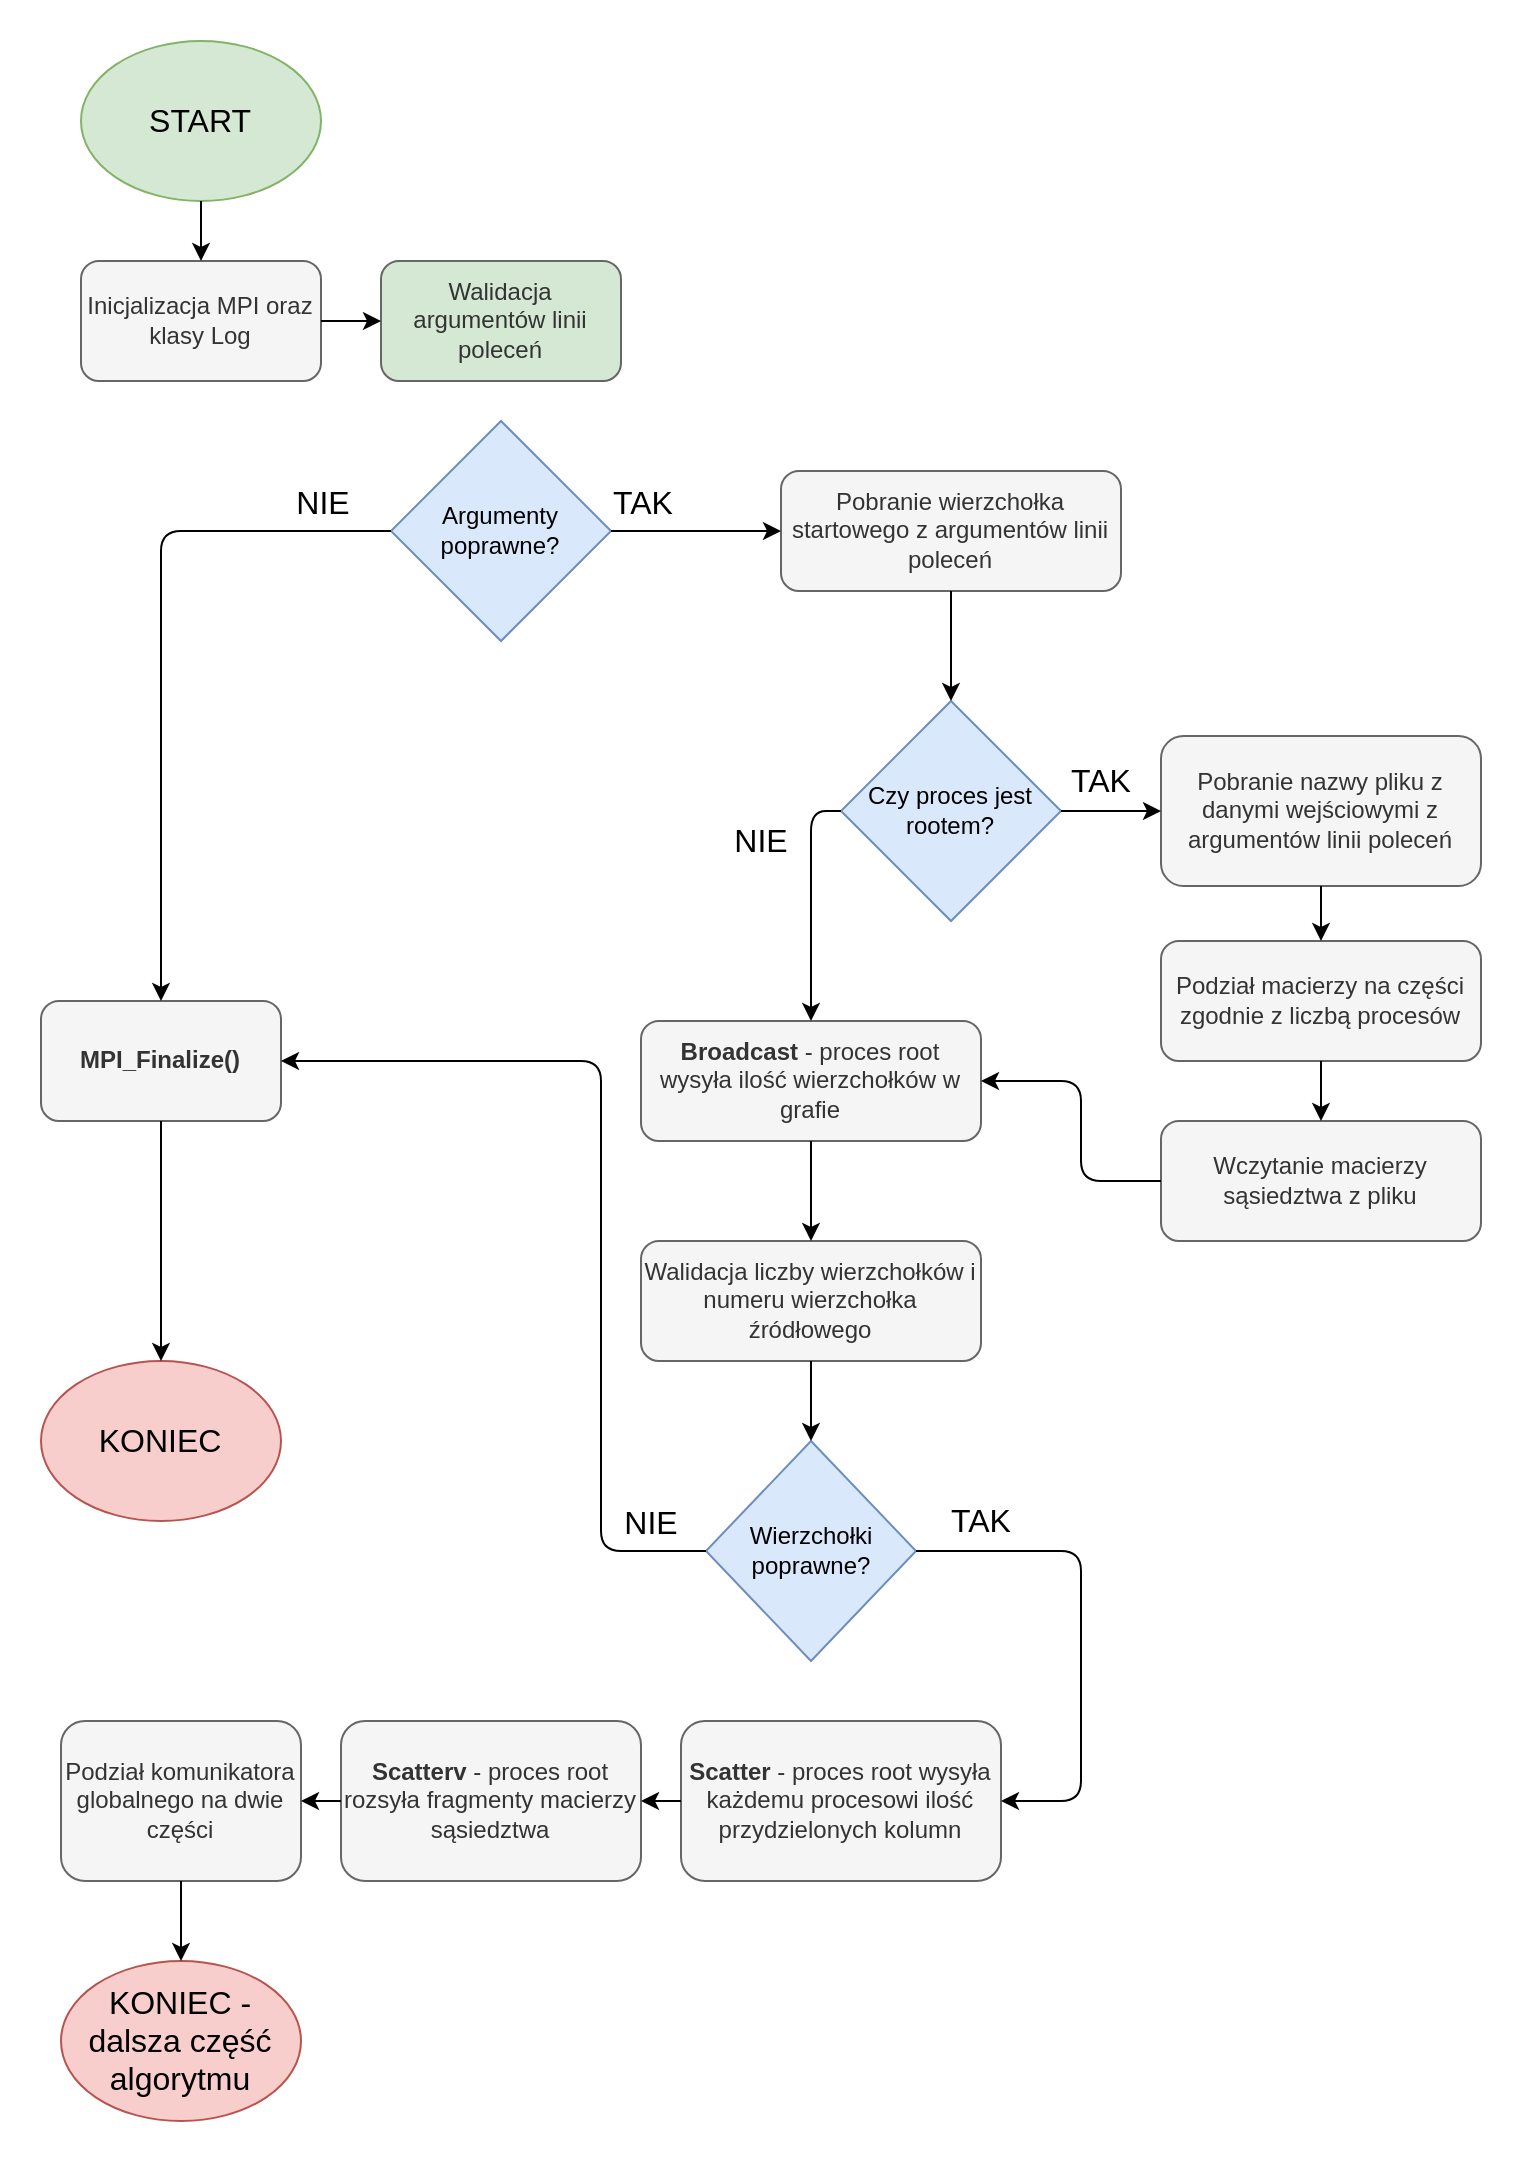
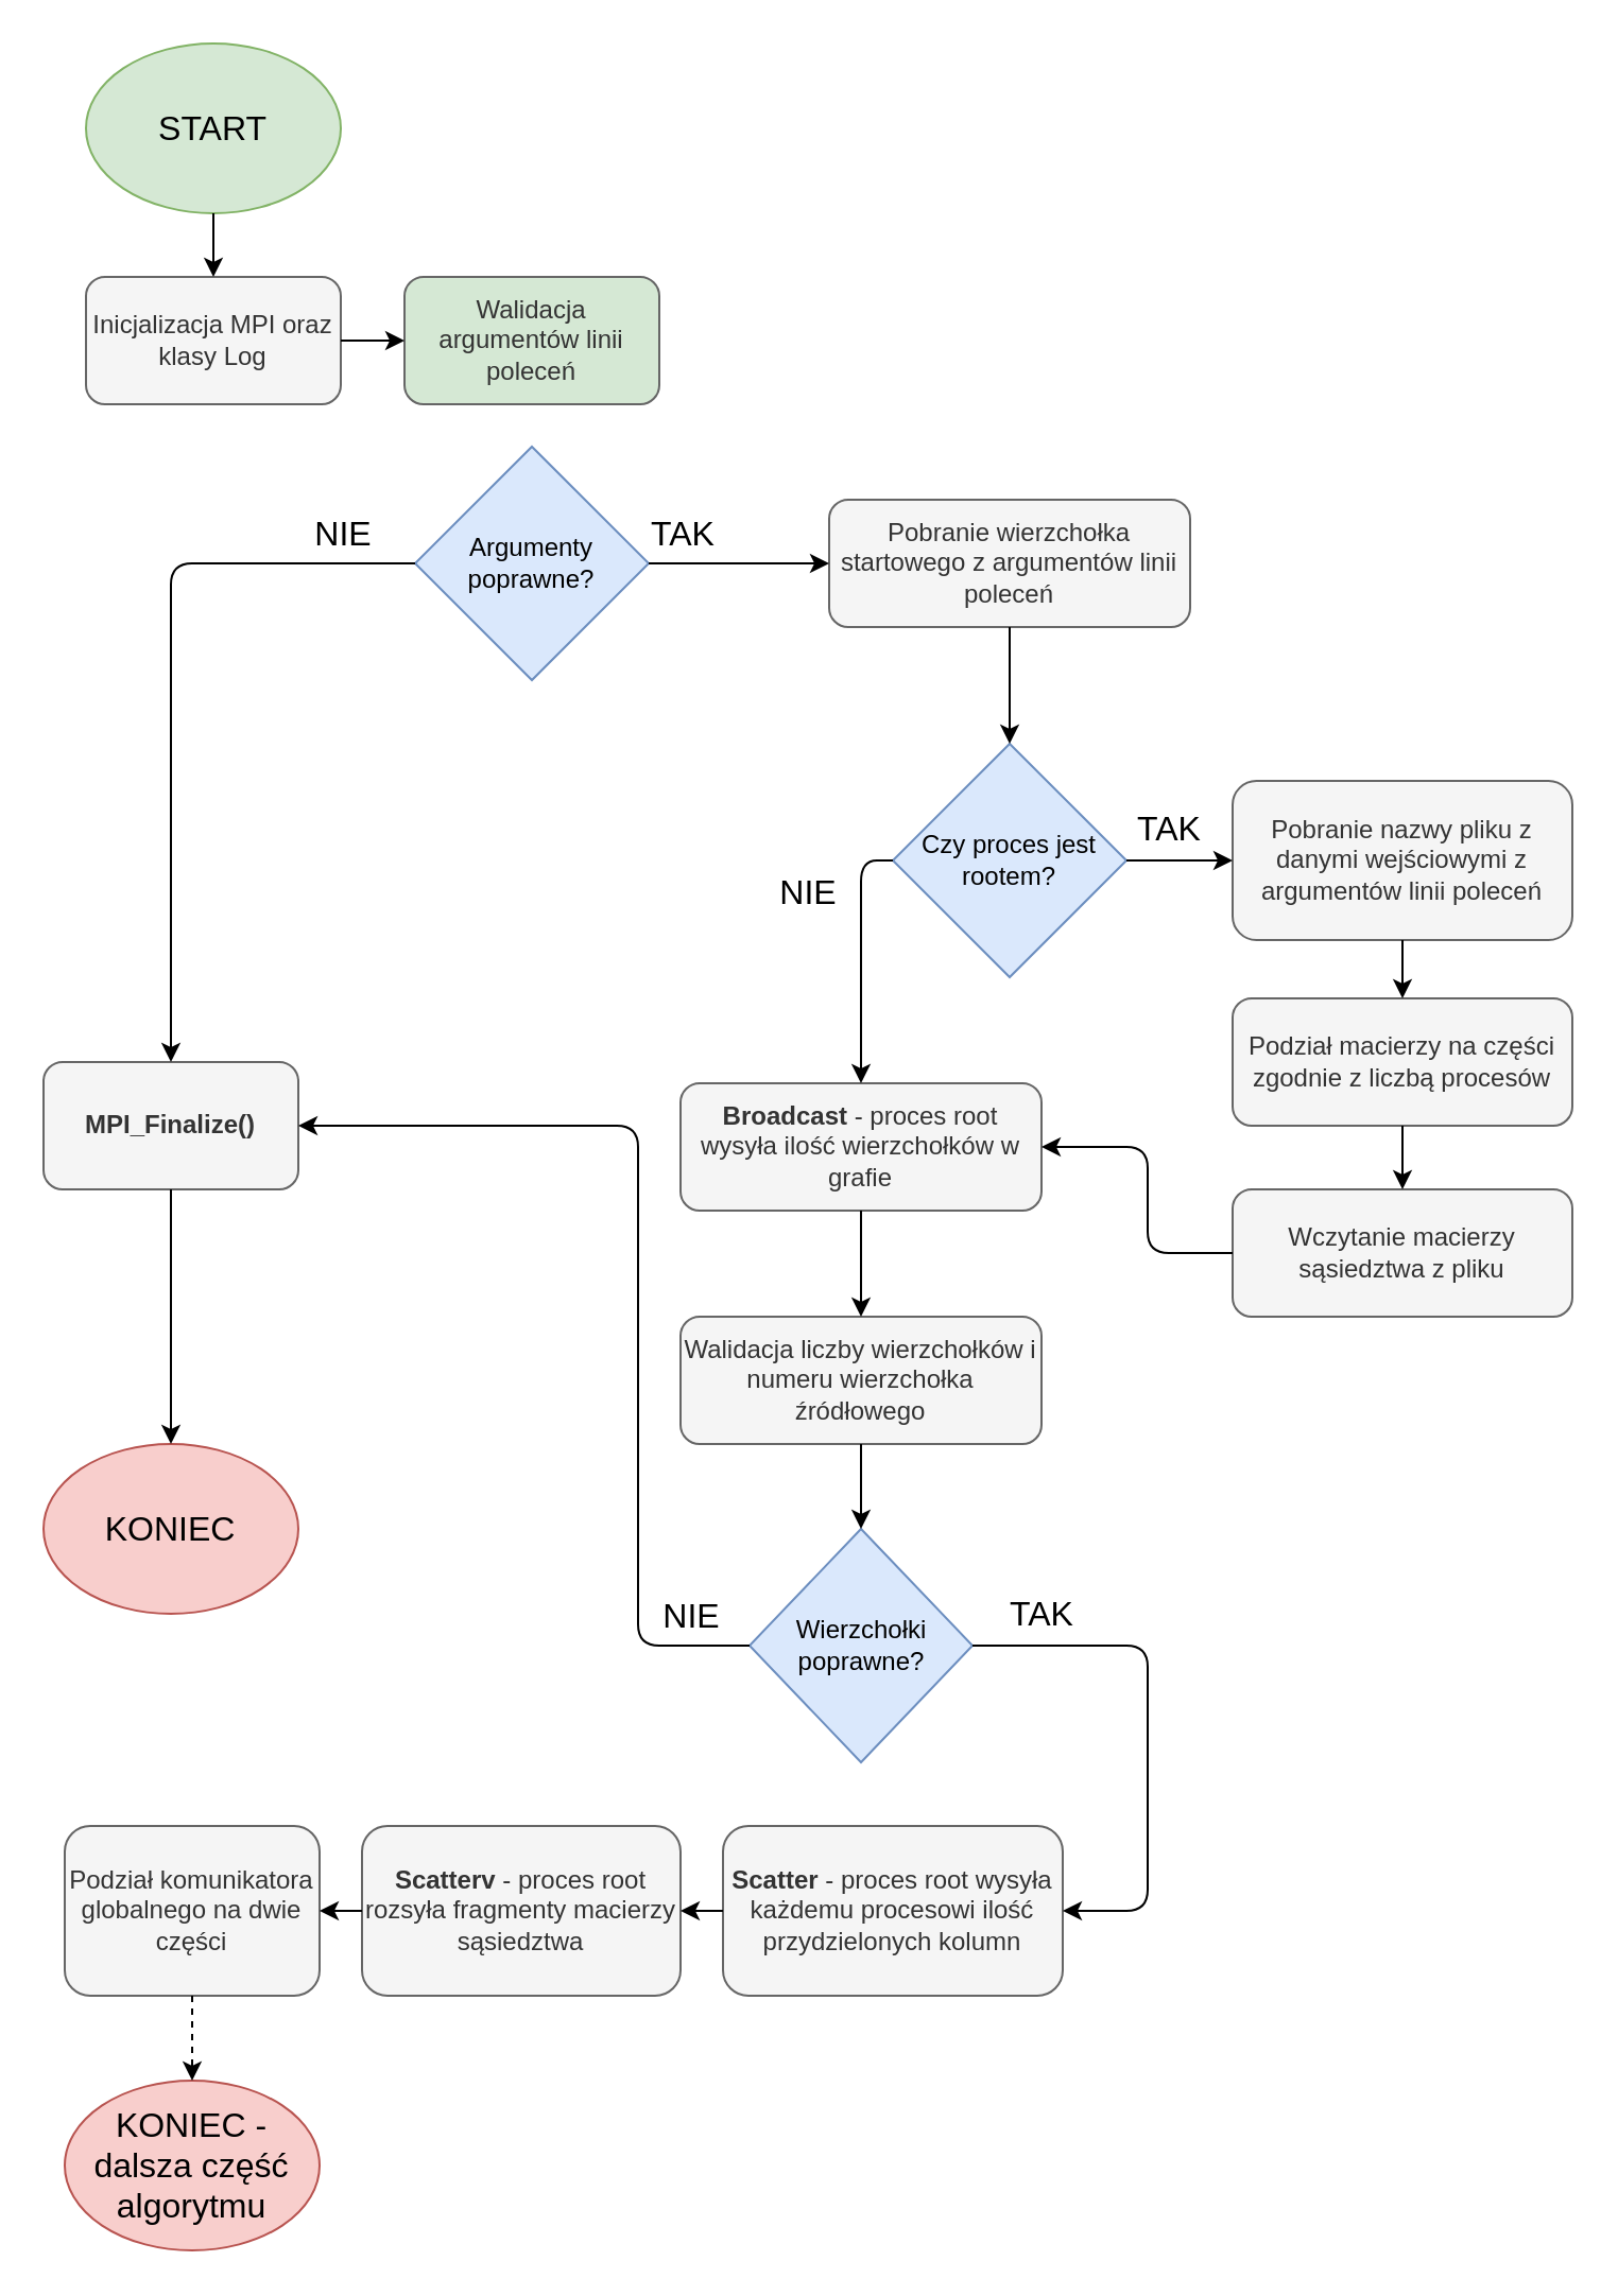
- <mxCell id="31" value="" style="endArrow=classic;html=1;exitX=0.5;exitY=1;exitDx=0;exitDy=0;" edge="1" parent="1" source="18" target="19"><mxGeometry width="50" height="50" relative="1" as="geometry"><mxPoint x="90" y="990" as="sourcePoint" /><mxPoint x="290" y="1060" as="targetPoint" /></mxGeometry></mxCell>
+ <mxCell id="31" value="" style="endArrow=classic;html=1;exitX=0.5;exitY=1;exitDx=0;exitDy=0;dashed=1;" edge="1" parent="1" source="18" target="19"><mxGeometry width="50" height="50" relative="1" as="geometry"><mxPoint x="90" y="990" as="sourcePoint" /><mxPoint x="290" y="1060" as="targetPoint" /></mxGeometry></mxCell>
